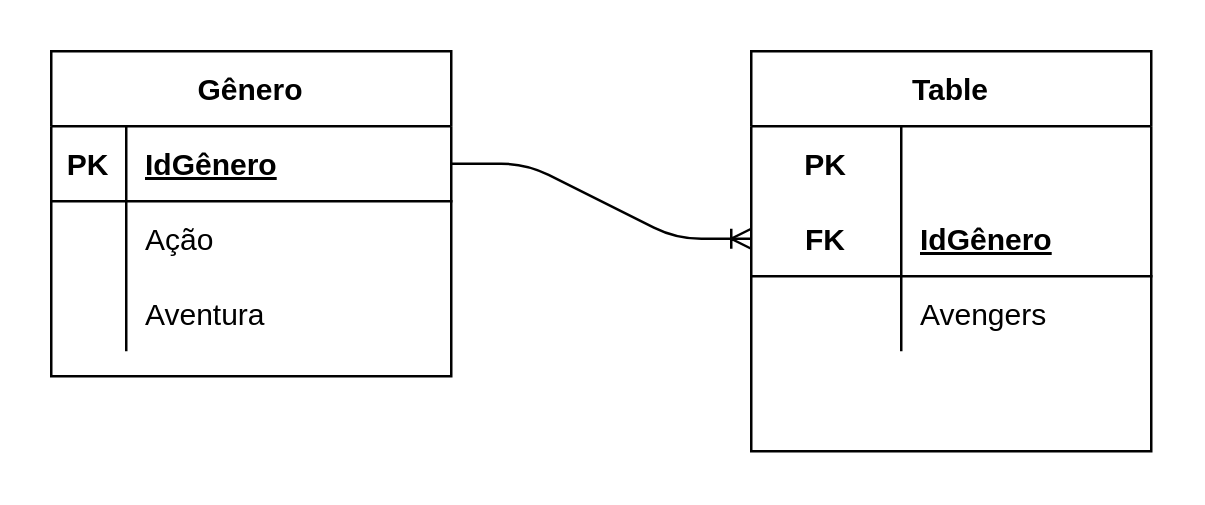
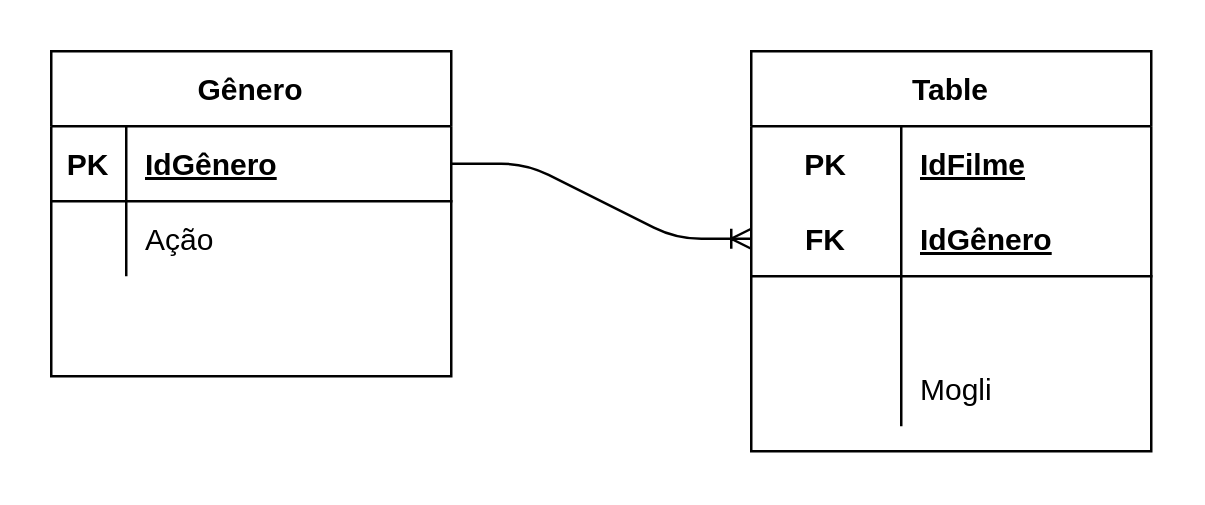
+ <mxCell id="15" value="IdFilme" style="shape=partialRectangle;connectable=0;fillColor=none;top=0;left=0;bottom=0;right=0;align=left;spacingLeft=6;fontStyle=5;overflow=hidden;" vertex="1" parent="13"><mxGeometry x="60" width="100" height="30" as="geometry" /></mxCell>
- <mxCell id="11" value="Aventura" style="shape=partialRectangle;connectable=0;fillColor=none;top=0;left=0;bottom=0;right=0;align=left;spacingLeft=6;overflow=hidden;" vertex="1" parent="9"><mxGeometry x="30" width="130" height="30" as="geometry" /></mxCell>
- <mxCell id="21" value="Avengers" style="shape=partialRectangle;connectable=0;fillColor=none;top=0;left=0;bottom=0;right=0;align=left;spacingLeft=6;overflow=hidden;" vertex="1" parent="19"><mxGeometry x="60" width="100" height="30" as="geometry" /></mxCell>
+ <mxCell id="24" value="Mogli" style="shape=partialRectangle;connectable=0;fillColor=none;top=0;left=0;bottom=0;right=0;align=left;spacingLeft=6;overflow=hidden;" vertex="1" parent="22"><mxGeometry x="60" width="100" height="30" as="geometry" /></mxCell>
